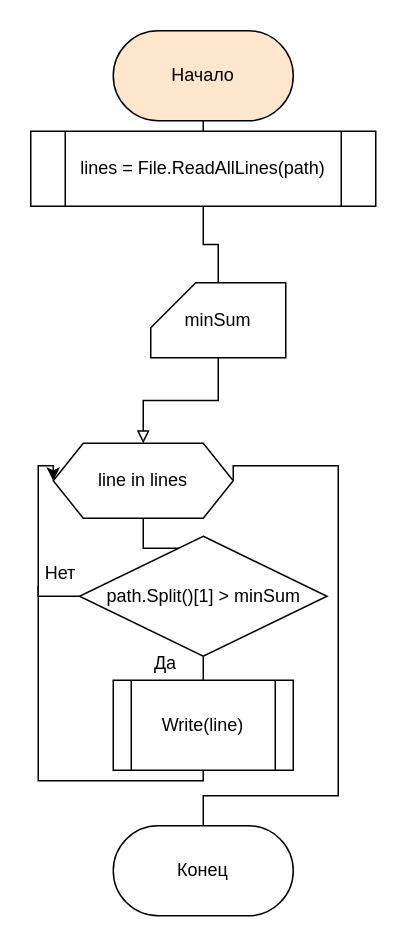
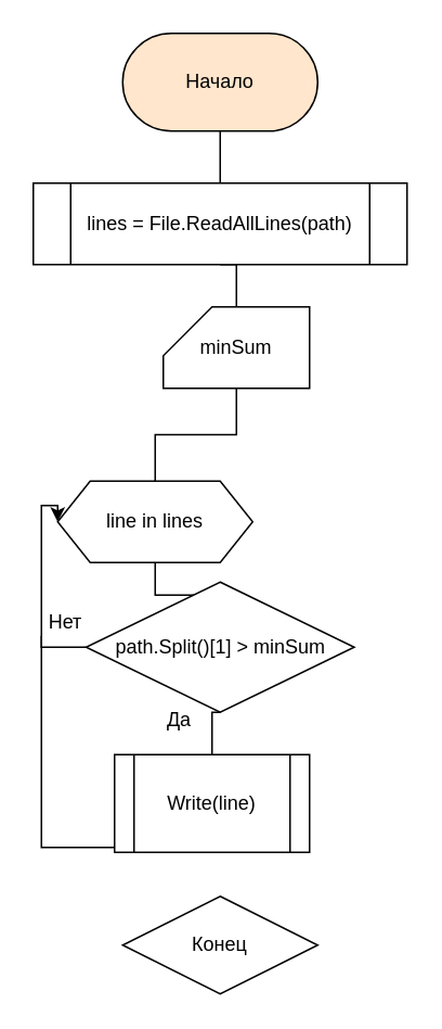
- <mxCell id="5" value="lines = File.ReadAllLines(path)" style="shape=process;whiteSpace=wrap;html=1;backgroundOutline=1;" parent="1" vertex="1"><mxGeometry x="20" y="87" width="230" height="50" as="geometry" /></mxCell>
+ <mxCell id="5" value="lines = File.ReadAllLines(path)" style="shape=process;whiteSpace=wrap;html=1;backgroundOutline=1;" parent="1" vertex="1"><mxGeometry x="20" y="112" width="230" height="50" as="geometry" /></mxCell>
- <mxCell id="6" style="edgeStyle=orthogonalEdgeStyle;rounded=0;orthogonalLoop=1;jettySize=auto;html=1;exitX=0.5;exitY=1;exitDx=0;exitDy=0;exitPerimeter=0;entryX=0.5;entryY=0;entryDx=0;entryDy=0;endArrow=block;endFill=0;" parent="1" source="7" target="10" edge="1"><mxGeometry relative="1" as="geometry" /></mxCell>
+ <mxCell id="6" style="edgeStyle=orthogonalEdgeStyle;rounded=0;orthogonalLoop=1;jettySize=auto;html=1;exitX=0.5;exitY=1;exitDx=0;exitDy=0;exitPerimeter=0;entryX=0.5;entryY=0;entryDx=0;entryDy=0;endArrow=none;endFill=0;" parent="1" source="7" target="10" edge="1"><mxGeometry relative="1" as="geometry" /></mxCell>
- <mxCell id="9" style="edgeStyle=orthogonalEdgeStyle;rounded=0;orthogonalLoop=1;jettySize=auto;html=1;exitX=1;exitY=0.5;exitDx=0;exitDy=0;entryX=0.5;entryY=0;entryDx=0;entryDy=0;endArrow=none;endFill=0;" parent="1" source="10" target="4" edge="1"><mxGeometry relative="1" as="geometry"><Array as="points"><mxPoint x="225" y="310" /><mxPoint x="225" y="530" /><mxPoint x="135" y="530" /></Array></mxGeometry></mxCell>
- <mxCell id="15" value="Write(line)" style="shape=process;whiteSpace=wrap;html=1;backgroundOutline=1;" parent="1" vertex="1"><mxGeometry x="75" y="453" width="120" height="60" as="geometry" /></mxCell>
+ <mxCell id="15" value="Write(line)" style="shape=process;whiteSpace=wrap;html=1;backgroundOutline=1;" parent="1" vertex="1"><mxGeometry x="70" y="463" width="120" height="60" as="geometry" /></mxCell>
- <mxCell id="4" value="Конец" style="rounded=1;whiteSpace=wrap;html=1;arcSize=50;" parent="1" vertex="1"><mxGeometry x="75" y="550" width="120" height="60" as="geometry" /></mxCell>
+ <mxCell id="4" value="Конец" style="rhombus;whiteSpace=wrap;html=1;arcSize=50;" parent="1" vertex="1"><mxGeometry x="75" y="550" width="120" height="60" as="geometry" /></mxCell>
